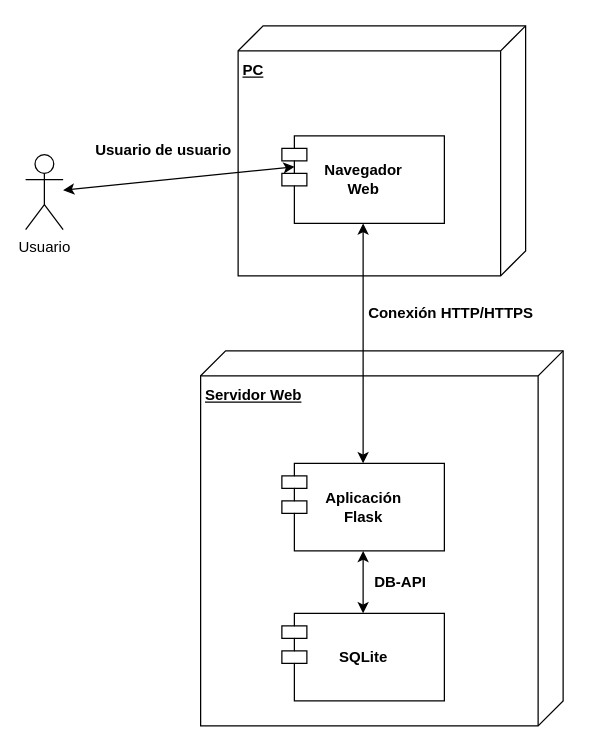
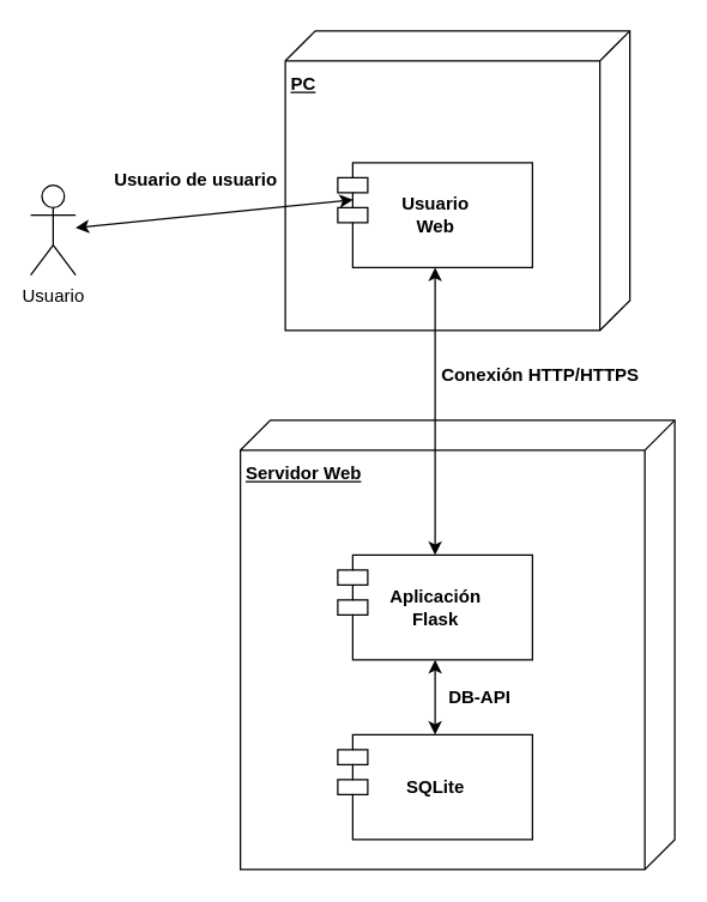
- <mxCell id="9" value="&lt;div&gt;Navegador&lt;/div&gt;&lt;div&gt;Web&lt;br&gt;&lt;/div&gt;" style="text;align=center;fontStyle=1;verticalAlign=middle;spacingLeft=3;spacingRight=3;strokeColor=none;rotatable=0;points=[[0,0.5],[1,0.5]];portConstraint=eastwest;html=1;" parent="1" vertex="1"><mxGeometry x="250" y="130" width="80" height="26" as="geometry" /></mxCell>
+ <mxCell id="9" value="&lt;div&gt;Usuario&lt;/div&gt;&lt;div&gt;Web&lt;br&gt;&lt;/div&gt;" style="text;align=center;fontStyle=1;verticalAlign=middle;spacingLeft=3;spacingRight=3;strokeColor=none;rotatable=0;points=[[0,0.5],[1,0.5]];portConstraint=eastwest;html=1;" parent="1" vertex="1"><mxGeometry x="250" y="130" width="80" height="26" as="geometry" /></mxCell>
